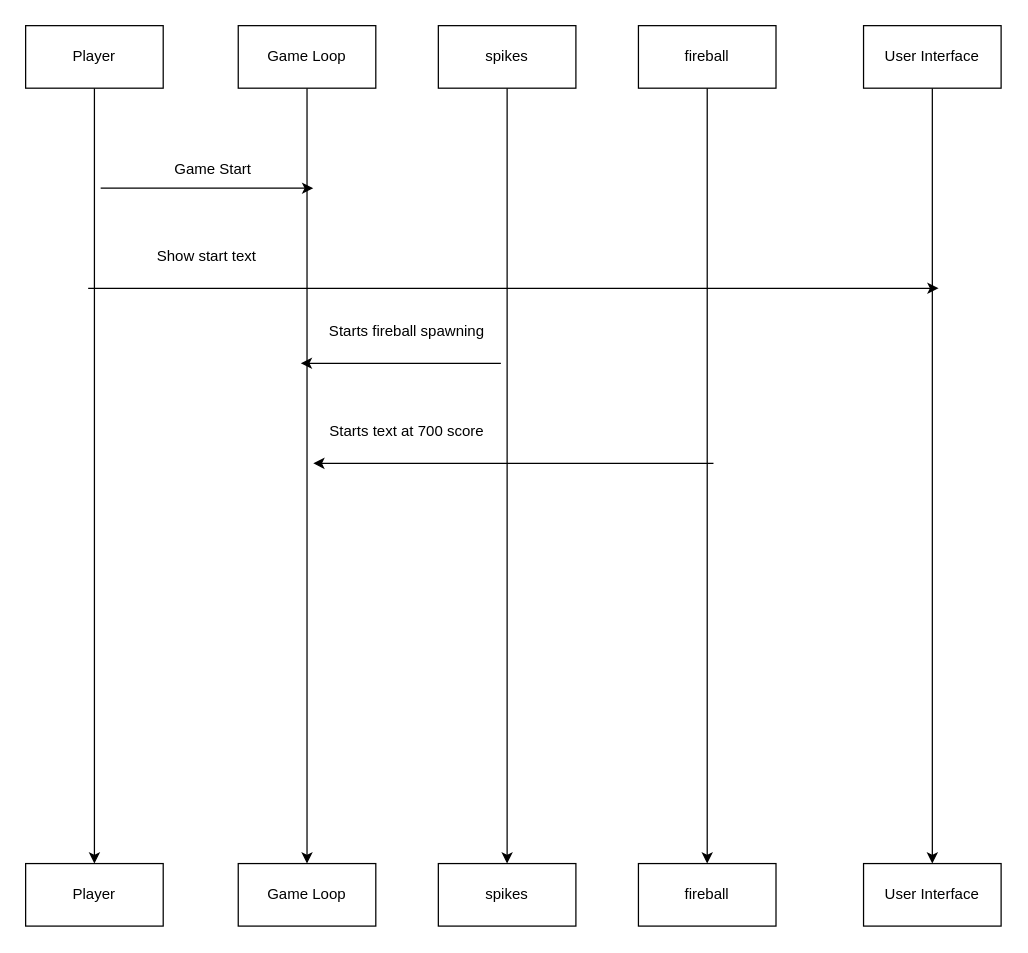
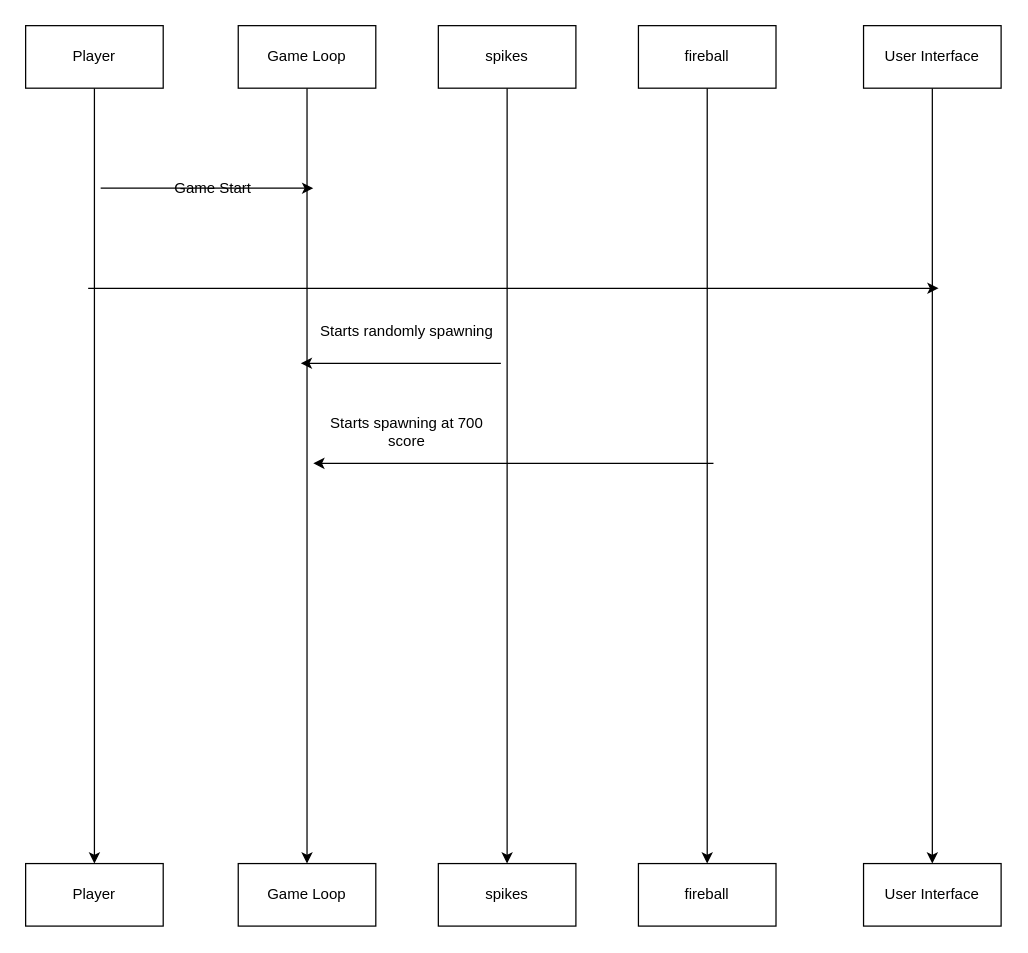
- <mxCell id="17" value="Game Start" style="text;html=1;align=center;verticalAlign=middle;whiteSpace=wrap;rounded=0;" vertex="1" parent="1"><mxGeometry x="120" y="120" width="100" height="30" as="geometry" /></mxCell>
+ <mxCell id="17" value="Game Start" style="text;html=1;align=center;verticalAlign=middle;whiteSpace=wrap;rounded=0;" vertex="1" parent="1"><mxGeometry x="120" y="135" width="100" height="30" as="geometry" /></mxCell>
- <mxCell id="20" value="Show start text" style="text;html=1;align=center;verticalAlign=middle;whiteSpace=wrap;rounded=0;" vertex="1" parent="1"><mxGeometry x="110" y="190" width="110" height="30" as="geometry" /></mxCell>
- <mxCell id="22" value="Starts fireball spawning" style="text;html=1;align=center;verticalAlign=middle;whiteSpace=wrap;rounded=0;" vertex="1" parent="1"><mxGeometry x="250" y="250" width="150" height="30" as="geometry" /></mxCell>
+ <mxCell id="22" value="Starts randomly spawning" style="text;html=1;align=center;verticalAlign=middle;whiteSpace=wrap;rounded=0;" vertex="1" parent="1"><mxGeometry x="250" y="250" width="150" height="30" as="geometry" /></mxCell>
- <mxCell id="24" value="Starts text at 700 score" style="text;html=1;align=center;verticalAlign=middle;whiteSpace=wrap;rounded=0;" vertex="1" parent="1"><mxGeometry x="260" y="330" width="130" height="30" as="geometry" /></mxCell>
+ <mxCell id="24" value="Starts spawning at 700 score" style="text;html=1;align=center;verticalAlign=middle;whiteSpace=wrap;rounded=0;" vertex="1" parent="1"><mxGeometry x="260" y="330" width="130" height="30" as="geometry" /></mxCell>
